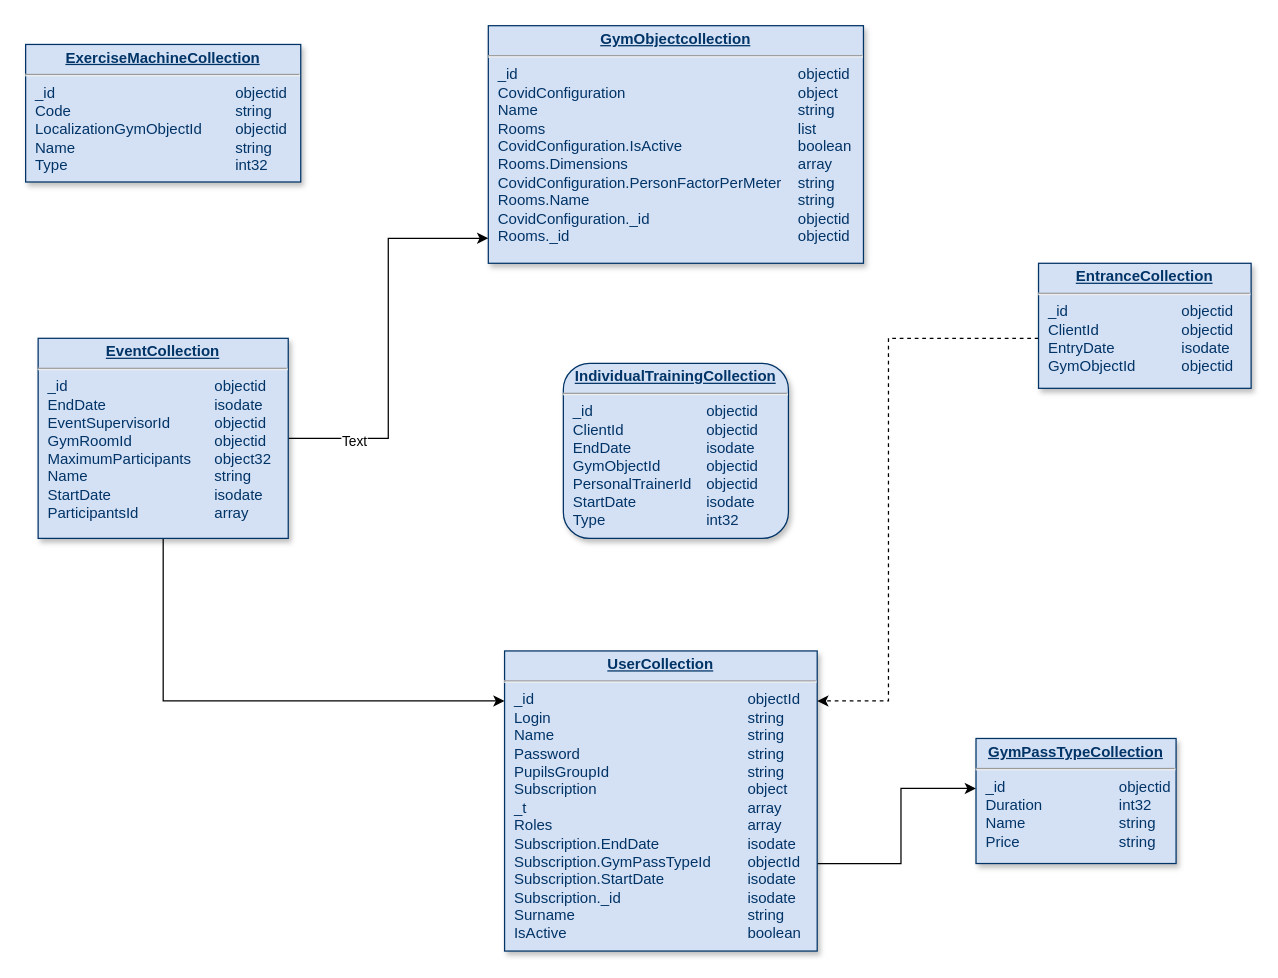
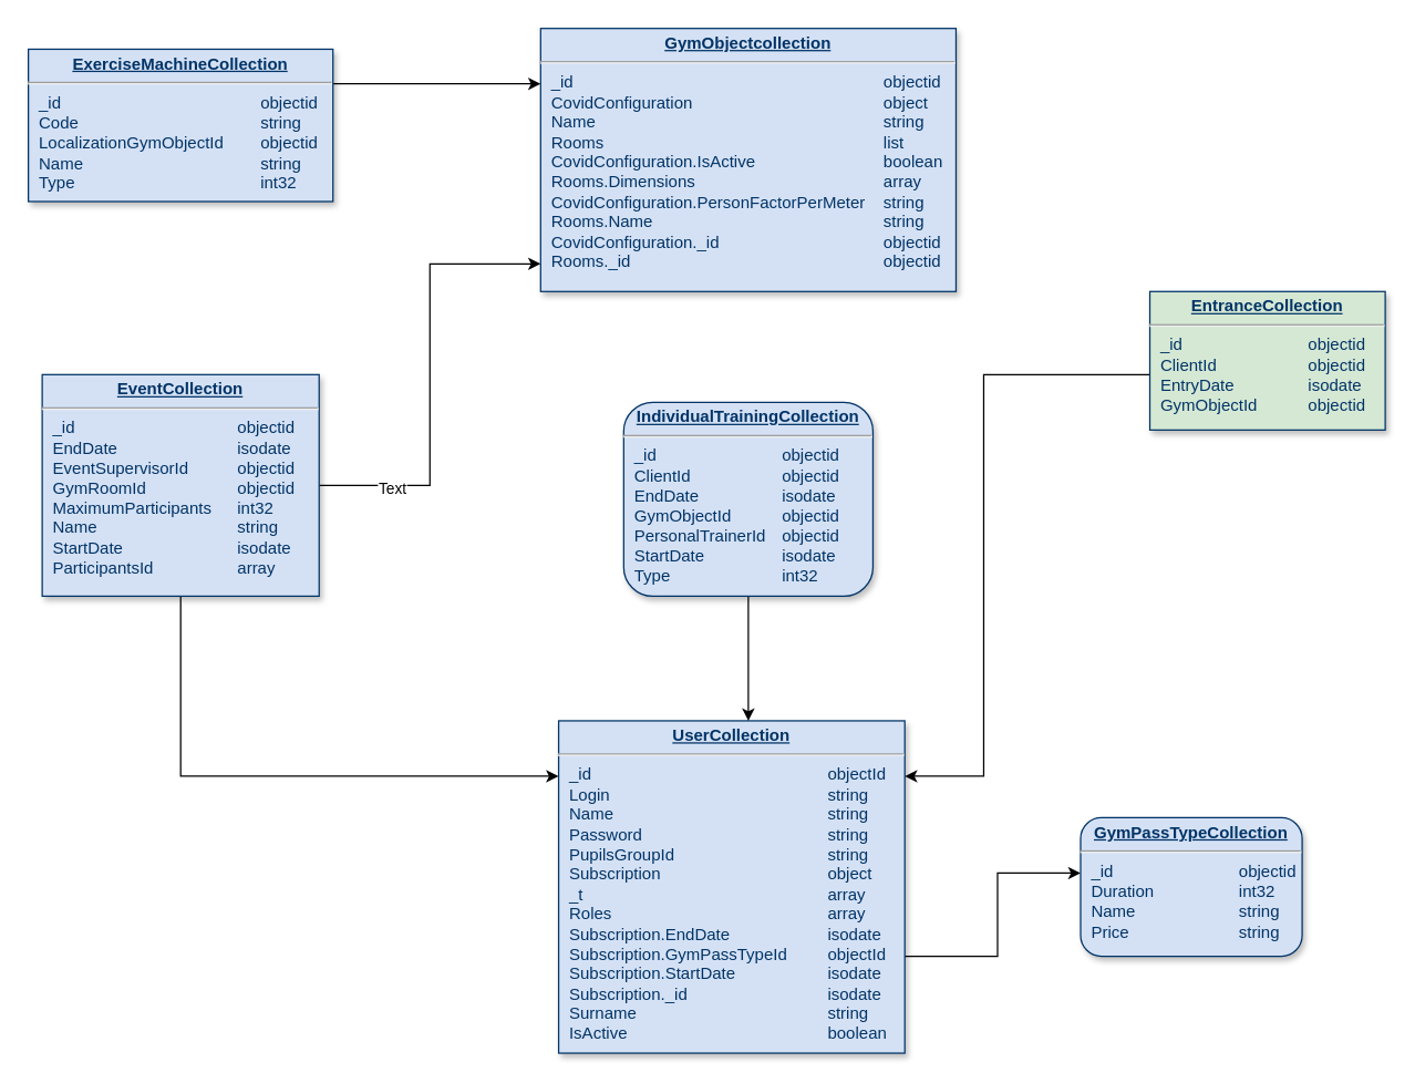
+ <mxCell id="11" style="edgeStyle=orthogonalEdgeStyle;rounded=0;orthogonalLoop=1;jettySize=auto;html=1;" edge="1" parent="1" source="12" target="2"><mxGeometry relative="1" as="geometry"><Array as="points"><mxPoint x="320" y="60" /><mxPoint x="320" y="60" /></Array></mxGeometry></mxCell>
- <mxCell id="15" value="&lt;p style=&quot;margin: 0px ; margin-top: 4px ; text-align: center ; text-decoration: underline&quot;&gt;&lt;strong&gt;EntranceCollection&lt;/strong&gt;&lt;/p&gt;&lt;hr&gt;&lt;p style=&quot;margin: 0px ; margin-left: 8px&quot;&gt;_id&lt;span style=&quot;white-space: pre&quot;&gt;&#09;&lt;/span&gt;&lt;span style=&quot;white-space: pre&quot;&gt;&#09;&lt;/span&gt;&lt;span style=&quot;white-space: pre&quot;&gt;&#09;&lt;/span&gt;&lt;span style=&quot;white-space: pre&quot;&gt;&#09;&lt;/span&gt;objectid&lt;/p&gt;&lt;p style=&quot;margin: 0px ; margin-left: 8px&quot;&gt;ClientId&lt;span style=&quot;white-space: pre&quot;&gt;&#09;&lt;/span&gt;&lt;span style=&quot;white-space: pre&quot;&gt;&#09;&lt;/span&gt;&lt;span style=&quot;white-space: pre&quot;&gt;&#09;&lt;/span&gt;objectid&lt;/p&gt;&lt;p style=&quot;margin: 0px ; margin-left: 8px&quot;&gt;EntryDate&lt;span style=&quot;white-space: pre&quot;&gt;&#09;&lt;/span&gt;&lt;span style=&quot;white-space: pre&quot;&gt;&#09;&lt;/span&gt;isodate&lt;/p&gt;&lt;p style=&quot;margin: 0px ; margin-left: 8px&quot;&gt;GymObjectId&lt;span style=&quot;white-space: pre&quot;&gt;&#09;&lt;span style=&quot;white-space: pre&quot;&gt;&#09;&lt;/span&gt;o&lt;/span&gt;bjectid&lt;/p&gt;" style="verticalAlign=top;align=left;overflow=fill;fontSize=12;fontFamily=Helvetica;html=1;strokeColor=#003366;shadow=1;fillColor=#D4E1F5;fontColor=#003366" vertex="1" parent="1"><mxGeometry x="830" y="210" width="170" height="100" as="geometry" /></mxCell>
+ <mxCell id="15" value="&lt;p style=&quot;margin: 0px ; margin-top: 4px ; text-align: center ; text-decoration: underline&quot;&gt;&lt;strong&gt;EntranceCollection&lt;/strong&gt;&lt;/p&gt;&lt;hr&gt;&lt;p style=&quot;margin: 0px ; margin-left: 8px&quot;&gt;_id&lt;span style=&quot;white-space: pre&quot;&gt;&#09;&lt;/span&gt;&lt;span style=&quot;white-space: pre&quot;&gt;&#09;&lt;/span&gt;&lt;span style=&quot;white-space: pre&quot;&gt;&#09;&lt;/span&gt;&lt;span style=&quot;white-space: pre&quot;&gt;&#09;&lt;/span&gt;objectid&lt;/p&gt;&lt;p style=&quot;margin: 0px ; margin-left: 8px&quot;&gt;ClientId&lt;span style=&quot;white-space: pre&quot;&gt;&#09;&lt;/span&gt;&lt;span style=&quot;white-space: pre&quot;&gt;&#09;&lt;/span&gt;&lt;span style=&quot;white-space: pre&quot;&gt;&#09;&lt;/span&gt;objectid&lt;/p&gt;&lt;p style=&quot;margin: 0px ; margin-left: 8px&quot;&gt;EntryDate&lt;span style=&quot;white-space: pre&quot;&gt;&#09;&lt;/span&gt;&lt;span style=&quot;white-space: pre&quot;&gt;&#09;&lt;/span&gt;isodate&lt;/p&gt;&lt;p style=&quot;margin: 0px ; margin-left: 8px&quot;&gt;GymObjectId&lt;span style=&quot;white-space: pre&quot;&gt;&#09;&lt;span style=&quot;white-space: pre&quot;&gt;&#09;&lt;/span&gt;o&lt;/span&gt;bjectid&lt;/p&gt;" style="verticalAlign=top;align=left;overflow=fill;fontSize=12;fontFamily=Helvetica;html=1;strokeColor=#003366;shadow=1;fillColor=#d5e8d4;fontColor=#003366;" vertex="1" parent="1"><mxGeometry x="830" y="210" width="170" height="100" as="geometry" /></mxCell>
- <mxCell id="8" value="&lt;p style=&quot;margin: 0px ; margin-top: 4px ; text-align: center ; text-decoration: underline&quot;&gt;&lt;strong&gt;EventCollection&lt;/strong&gt;&lt;/p&gt;&lt;hr&gt;&lt;p style=&quot;margin: 0px ; margin-left: 8px&quot;&gt;_id&lt;span style=&quot;white-space: pre&quot;&gt;&#09;&lt;/span&gt;&lt;span style=&quot;white-space: pre&quot;&gt;&#09;&lt;/span&gt;&lt;span style=&quot;white-space: pre&quot;&gt;&#09;&lt;/span&gt;&lt;span style=&quot;white-space: pre&quot;&gt;&#09;&lt;/span&gt;&lt;span style=&quot;white-space: pre&quot;&gt;&#09;&lt;/span&gt;objectid&lt;/p&gt;&lt;p style=&quot;margin: 0px ; margin-left: 8px&quot;&gt;EndDate&lt;span style=&quot;white-space: pre&quot;&gt;&#09;&lt;/span&gt;&lt;span style=&quot;white-space: pre&quot;&gt;&#09;&lt;/span&gt;&lt;span style=&quot;white-space: pre&quot;&gt;&#09;&lt;/span&gt;&lt;span style=&quot;white-space: pre&quot;&gt;&#09;&lt;/span&gt;isodate&lt;/p&gt;&lt;p style=&quot;margin: 0px ; margin-left: 8px&quot;&gt;EventSupervisorId&lt;span style=&quot;white-space: pre&quot;&gt;&#09;&lt;/span&gt;&lt;span style=&quot;white-space: pre&quot;&gt;&#09;&lt;/span&gt;objectid&lt;/p&gt;&lt;p style=&quot;margin: 0px ; margin-left: 8px&quot;&gt;GymRoomId&lt;span style=&quot;white-space: pre&quot;&gt;&#09;&lt;/span&gt;&lt;span style=&quot;white-space: pre&quot;&gt;&#09;&lt;/span&gt;&lt;span style=&quot;white-space: pre&quot;&gt;&#09;&lt;/span&gt;objectid&lt;/p&gt;&lt;p style=&quot;margin: 0px ; margin-left: 8px&quot;&gt;MaximumParticipants&lt;span style=&quot;white-space: pre&quot;&gt;&#09;&lt;/span&gt;object32&lt;/p&gt;&lt;p style=&quot;margin: 0px ; margin-left: 8px&quot;&gt;Name&lt;span style=&quot;white-space: pre&quot;&gt;&#09;&lt;/span&gt;&lt;span style=&quot;white-space: pre&quot;&gt;&#09;&lt;/span&gt;&lt;span style=&quot;white-space: pre&quot;&gt;&#09;&lt;/span&gt;&lt;span style=&quot;white-space: pre&quot;&gt;&#09;&lt;/span&gt;string&lt;/p&gt;&lt;p style=&quot;margin: 0px ; margin-left: 8px&quot;&gt;StartDate&lt;span style=&quot;white-space: pre&quot;&gt;&#09;&lt;/span&gt;&lt;span style=&quot;white-space: pre&quot;&gt;&#09;&lt;/span&gt;&lt;span style=&quot;white-space: pre&quot;&gt;&#09;&lt;/span&gt;&lt;span style=&quot;white-space: pre&quot;&gt;&#09;&lt;/span&gt;isodate&lt;/p&gt;&lt;p style=&quot;margin: 0px ; margin-left: 8px&quot;&gt;ParticipantsId&lt;span style=&quot;white-space: pre&quot;&gt;&#09;&lt;/span&gt;&lt;span style=&quot;white-space: pre&quot;&gt;&#09;&lt;/span&gt;&lt;span style=&quot;white-space: pre&quot;&gt;&#09;&lt;/span&gt;array&lt;/p&gt;" style="verticalAlign=top;align=left;overflow=fill;fontSize=12;fontFamily=Helvetica;html=1;strokeColor=#003366;shadow=1;fillColor=#D4E1F5;fontColor=#003366" vertex="1" parent="1"><mxGeometry x="30" y="270" width="200" height="160" as="geometry" /></mxCell>
+ <mxCell id="8" value="&lt;p style=&quot;margin: 0px ; margin-top: 4px ; text-align: center ; text-decoration: underline&quot;&gt;&lt;strong&gt;EventCollection&lt;/strong&gt;&lt;/p&gt;&lt;hr&gt;&lt;p style=&quot;margin: 0px ; margin-left: 8px&quot;&gt;_id&lt;span style=&quot;white-space: pre&quot;&gt;&#09;&lt;/span&gt;&lt;span style=&quot;white-space: pre&quot;&gt;&#09;&lt;/span&gt;&lt;span style=&quot;white-space: pre&quot;&gt;&#09;&lt;/span&gt;&lt;span style=&quot;white-space: pre&quot;&gt;&#09;&lt;/span&gt;&lt;span style=&quot;white-space: pre&quot;&gt;&#09;&lt;/span&gt;objectid&lt;/p&gt;&lt;p style=&quot;margin: 0px ; margin-left: 8px&quot;&gt;EndDate&lt;span style=&quot;white-space: pre&quot;&gt;&#09;&lt;/span&gt;&lt;span style=&quot;white-space: pre&quot;&gt;&#09;&lt;/span&gt;&lt;span style=&quot;white-space: pre&quot;&gt;&#09;&lt;/span&gt;&lt;span style=&quot;white-space: pre&quot;&gt;&#09;&lt;/span&gt;isodate&lt;/p&gt;&lt;p style=&quot;margin: 0px ; margin-left: 8px&quot;&gt;EventSupervisorId&lt;span style=&quot;white-space: pre&quot;&gt;&#09;&lt;/span&gt;&lt;span style=&quot;white-space: pre&quot;&gt;&#09;&lt;/span&gt;objectid&lt;/p&gt;&lt;p style=&quot;margin: 0px ; margin-left: 8px&quot;&gt;GymRoomId&lt;span style=&quot;white-space: pre&quot;&gt;&#09;&lt;/span&gt;&lt;span style=&quot;white-space: pre&quot;&gt;&#09;&lt;/span&gt;&lt;span style=&quot;white-space: pre&quot;&gt;&#09;&lt;/span&gt;objectid&lt;/p&gt;&lt;p style=&quot;margin: 0px ; margin-left: 8px&quot;&gt;MaximumParticipants&lt;span style=&quot;white-space: pre&quot;&gt;&#09;&lt;/span&gt;int32&lt;/p&gt;&lt;p style=&quot;margin: 0px ; margin-left: 8px&quot;&gt;Name&lt;span style=&quot;white-space: pre&quot;&gt;&#09;&lt;/span&gt;&lt;span style=&quot;white-space: pre&quot;&gt;&#09;&lt;/span&gt;&lt;span style=&quot;white-space: pre&quot;&gt;&#09;&lt;/span&gt;&lt;span style=&quot;white-space: pre&quot;&gt;&#09;&lt;/span&gt;string&lt;/p&gt;&lt;p style=&quot;margin: 0px ; margin-left: 8px&quot;&gt;StartDate&lt;span style=&quot;white-space: pre&quot;&gt;&#09;&lt;/span&gt;&lt;span style=&quot;white-space: pre&quot;&gt;&#09;&lt;/span&gt;&lt;span style=&quot;white-space: pre&quot;&gt;&#09;&lt;/span&gt;&lt;span style=&quot;white-space: pre&quot;&gt;&#09;&lt;/span&gt;isodate&lt;/p&gt;&lt;p style=&quot;margin: 0px ; margin-left: 8px&quot;&gt;ParticipantsId&lt;span style=&quot;white-space: pre&quot;&gt;&#09;&lt;/span&gt;&lt;span style=&quot;white-space: pre&quot;&gt;&#09;&lt;/span&gt;&lt;span style=&quot;white-space: pre&quot;&gt;&#09;&lt;/span&gt;array&lt;/p&gt;" style="verticalAlign=top;align=left;overflow=fill;fontSize=12;fontFamily=Helvetica;html=1;strokeColor=#003366;shadow=1;fillColor=#D4E1F5;fontColor=#003366" vertex="1" parent="1"><mxGeometry x="30" y="270" width="200" height="160" as="geometry" /></mxCell>
- <mxCell id="14" style="edgeStyle=orthogonalEdgeStyle;rounded=0;orthogonalLoop=1;jettySize=auto;html=1;dashed=1;" edge="1" parent="1" source="15" target="4"><mxGeometry relative="1" as="geometry"><Array as="points"><mxPoint x="710" y="270" /><mxPoint x="710" y="560" /></Array></mxGeometry></mxCell>
+ <mxCell id="14" style="edgeStyle=orthogonalEdgeStyle;rounded=0;orthogonalLoop=1;jettySize=auto;html=1;" edge="1" parent="1" source="15" target="4"><mxGeometry relative="1" as="geometry"><Array as="points"><mxPoint x="710" y="270" /><mxPoint x="710" y="560" /></Array></mxGeometry></mxCell>
+ <mxCell id="9" style="edgeStyle=orthogonalEdgeStyle;rounded=0;orthogonalLoop=1;jettySize=auto;html=1;" edge="1" parent="1" source="10" target="4"><mxGeometry relative="1" as="geometry"><Array as="points"><mxPoint x="528" y="380" /></Array></mxGeometry></mxCell>
- <mxCell id="13" value="&lt;p style=&quot;margin: 0px ; margin-top: 4px ; text-align: center ; text-decoration: underline&quot;&gt;&lt;strong&gt;GymPassTypeCollection&lt;/strong&gt;&lt;/p&gt;&lt;hr&gt;&lt;p style=&quot;margin: 0px ; margin-left: 8px&quot;&gt;_id&lt;span style=&quot;white-space: pre&quot;&gt;&#09;&lt;/span&gt;&lt;span style=&quot;white-space: pre&quot;&gt;&#09;&lt;span style=&quot;white-space: pre&quot;&gt;&#09;&lt;/span&gt;&lt;span style=&quot;white-space: pre&quot;&gt;&#09;&lt;/span&gt;&lt;/span&gt;objectid&lt;/p&gt;&lt;p style=&quot;margin: 0px ; margin-left: 8px&quot;&gt;Duration&lt;span style=&quot;white-space: pre&quot;&gt;&#09;&lt;span style=&quot;white-space: pre&quot;&gt;&#09;&lt;/span&gt;&lt;span style=&quot;white-space: pre&quot;&gt;&#09;&lt;/span&gt;&lt;/span&gt;int32&lt;/p&gt;&lt;p style=&quot;margin: 0px ; margin-left: 8px&quot;&gt;Name&lt;span style=&quot;white-space: pre&quot;&gt;&#09;&lt;span style=&quot;white-space: pre&quot;&gt;&#09;&lt;/span&gt;&lt;span style=&quot;white-space: pre&quot;&gt;&#09;&lt;/span&gt;&lt;/span&gt;string&lt;/p&gt;&lt;p style=&quot;margin: 0px ; margin-left: 8px&quot;&gt;Price&lt;span style=&quot;white-space: pre&quot;&gt;&#09;&lt;span style=&quot;white-space: pre&quot;&gt;&#09;&lt;/span&gt;&lt;span style=&quot;white-space: pre&quot;&gt;&#09;&lt;/span&gt;s&lt;/span&gt;tring&lt;/p&gt;" style="verticalAlign=top;align=left;overflow=fill;fontSize=12;fontFamily=Helvetica;html=1;strokeColor=#003366;shadow=1;fillColor=#D4E1F5;fontColor=#003366" vertex="1" parent="1"><mxGeometry x="780" y="590" width="160" height="100" as="geometry" /></mxCell>
+ <mxCell id="13" value="&lt;p style=&quot;margin: 0px ; margin-top: 4px ; text-align: center ; text-decoration: underline&quot;&gt;&lt;strong&gt;GymPassTypeCollection&lt;/strong&gt;&lt;/p&gt;&lt;hr&gt;&lt;p style=&quot;margin: 0px ; margin-left: 8px&quot;&gt;_id&lt;span style=&quot;white-space: pre&quot;&gt;&#09;&lt;/span&gt;&lt;span style=&quot;white-space: pre&quot;&gt;&#09;&lt;span style=&quot;white-space: pre&quot;&gt;&#09;&lt;/span&gt;&lt;span style=&quot;white-space: pre&quot;&gt;&#09;&lt;/span&gt;&lt;/span&gt;objectid&lt;/p&gt;&lt;p style=&quot;margin: 0px ; margin-left: 8px&quot;&gt;Duration&lt;span style=&quot;white-space: pre&quot;&gt;&#09;&lt;span style=&quot;white-space: pre&quot;&gt;&#09;&lt;/span&gt;&lt;span style=&quot;white-space: pre&quot;&gt;&#09;&lt;/span&gt;&lt;/span&gt;int32&lt;/p&gt;&lt;p style=&quot;margin: 0px ; margin-left: 8px&quot;&gt;Name&lt;span style=&quot;white-space: pre&quot;&gt;&#09;&lt;span style=&quot;white-space: pre&quot;&gt;&#09;&lt;/span&gt;&lt;span style=&quot;white-space: pre&quot;&gt;&#09;&lt;/span&gt;&lt;/span&gt;string&lt;/p&gt;&lt;p style=&quot;margin: 0px ; margin-left: 8px&quot;&gt;Price&lt;span style=&quot;white-space: pre&quot;&gt;&#09;&lt;span style=&quot;white-space: pre&quot;&gt;&#09;&lt;/span&gt;&lt;span style=&quot;white-space: pre&quot;&gt;&#09;&lt;/span&gt;s&lt;/span&gt;tring&lt;/p&gt;" style="verticalAlign=top;align=left;overflow=fill;fontSize=12;fontFamily=Helvetica;html=1;strokeColor=#003366;shadow=1;fillColor=#D4E1F5;fontColor=#003366;rounded=1;" vertex="1" parent="1"><mxGeometry x="780" y="590" width="160" height="100" as="geometry" /></mxCell>
